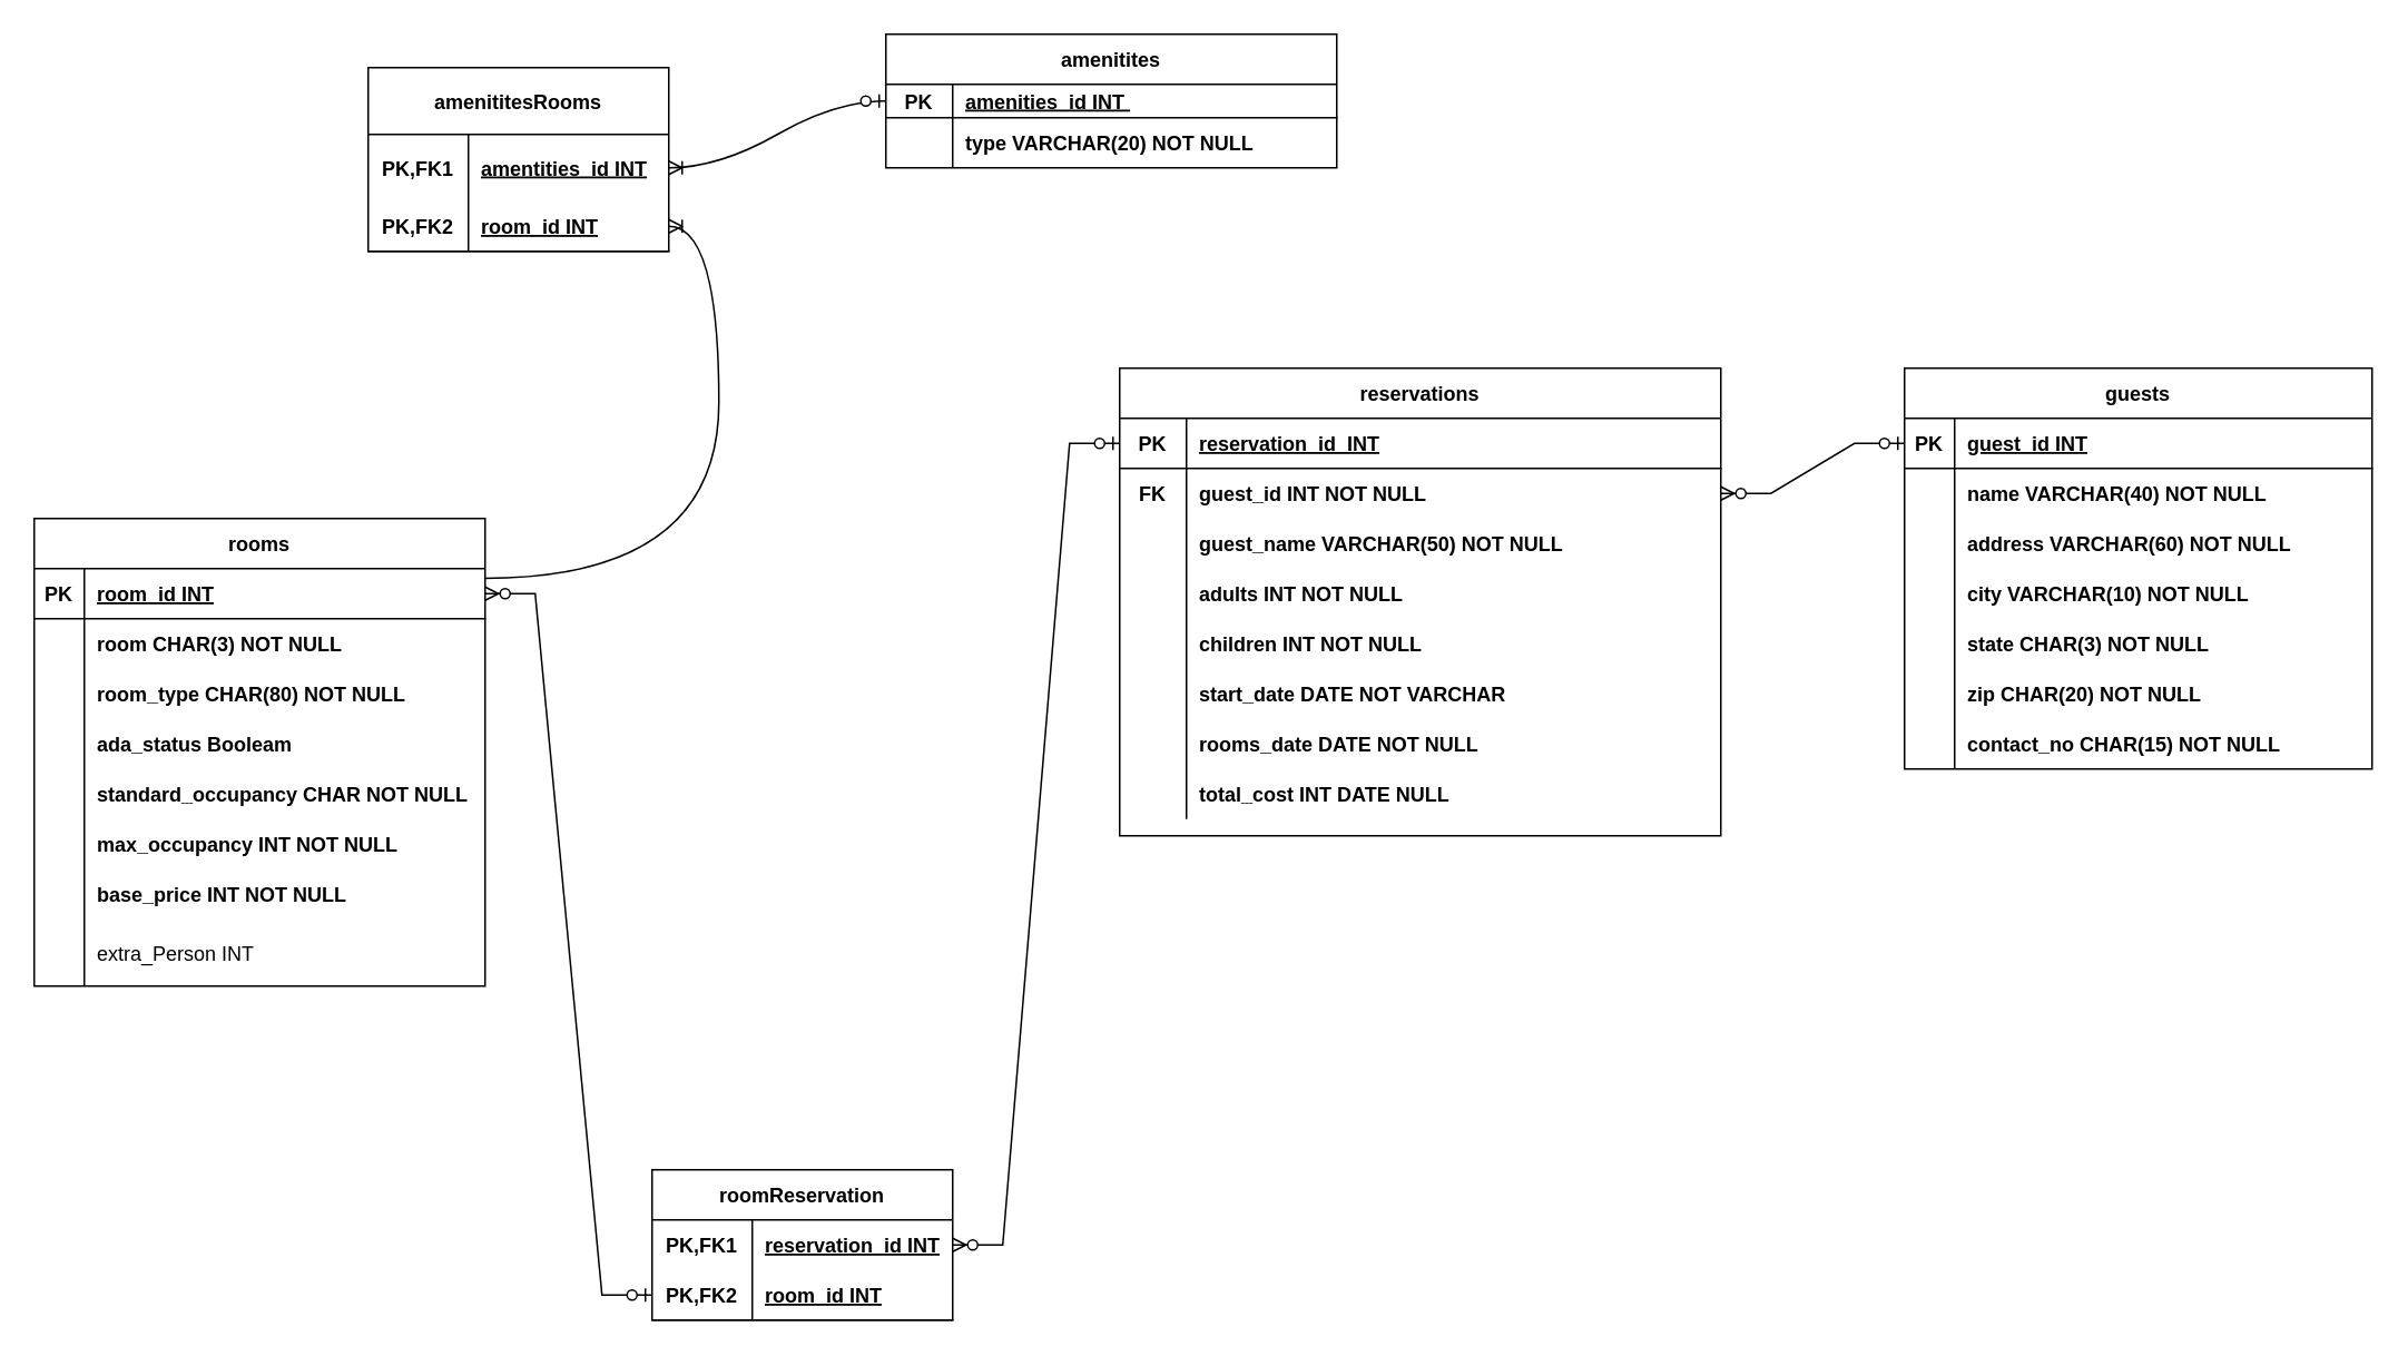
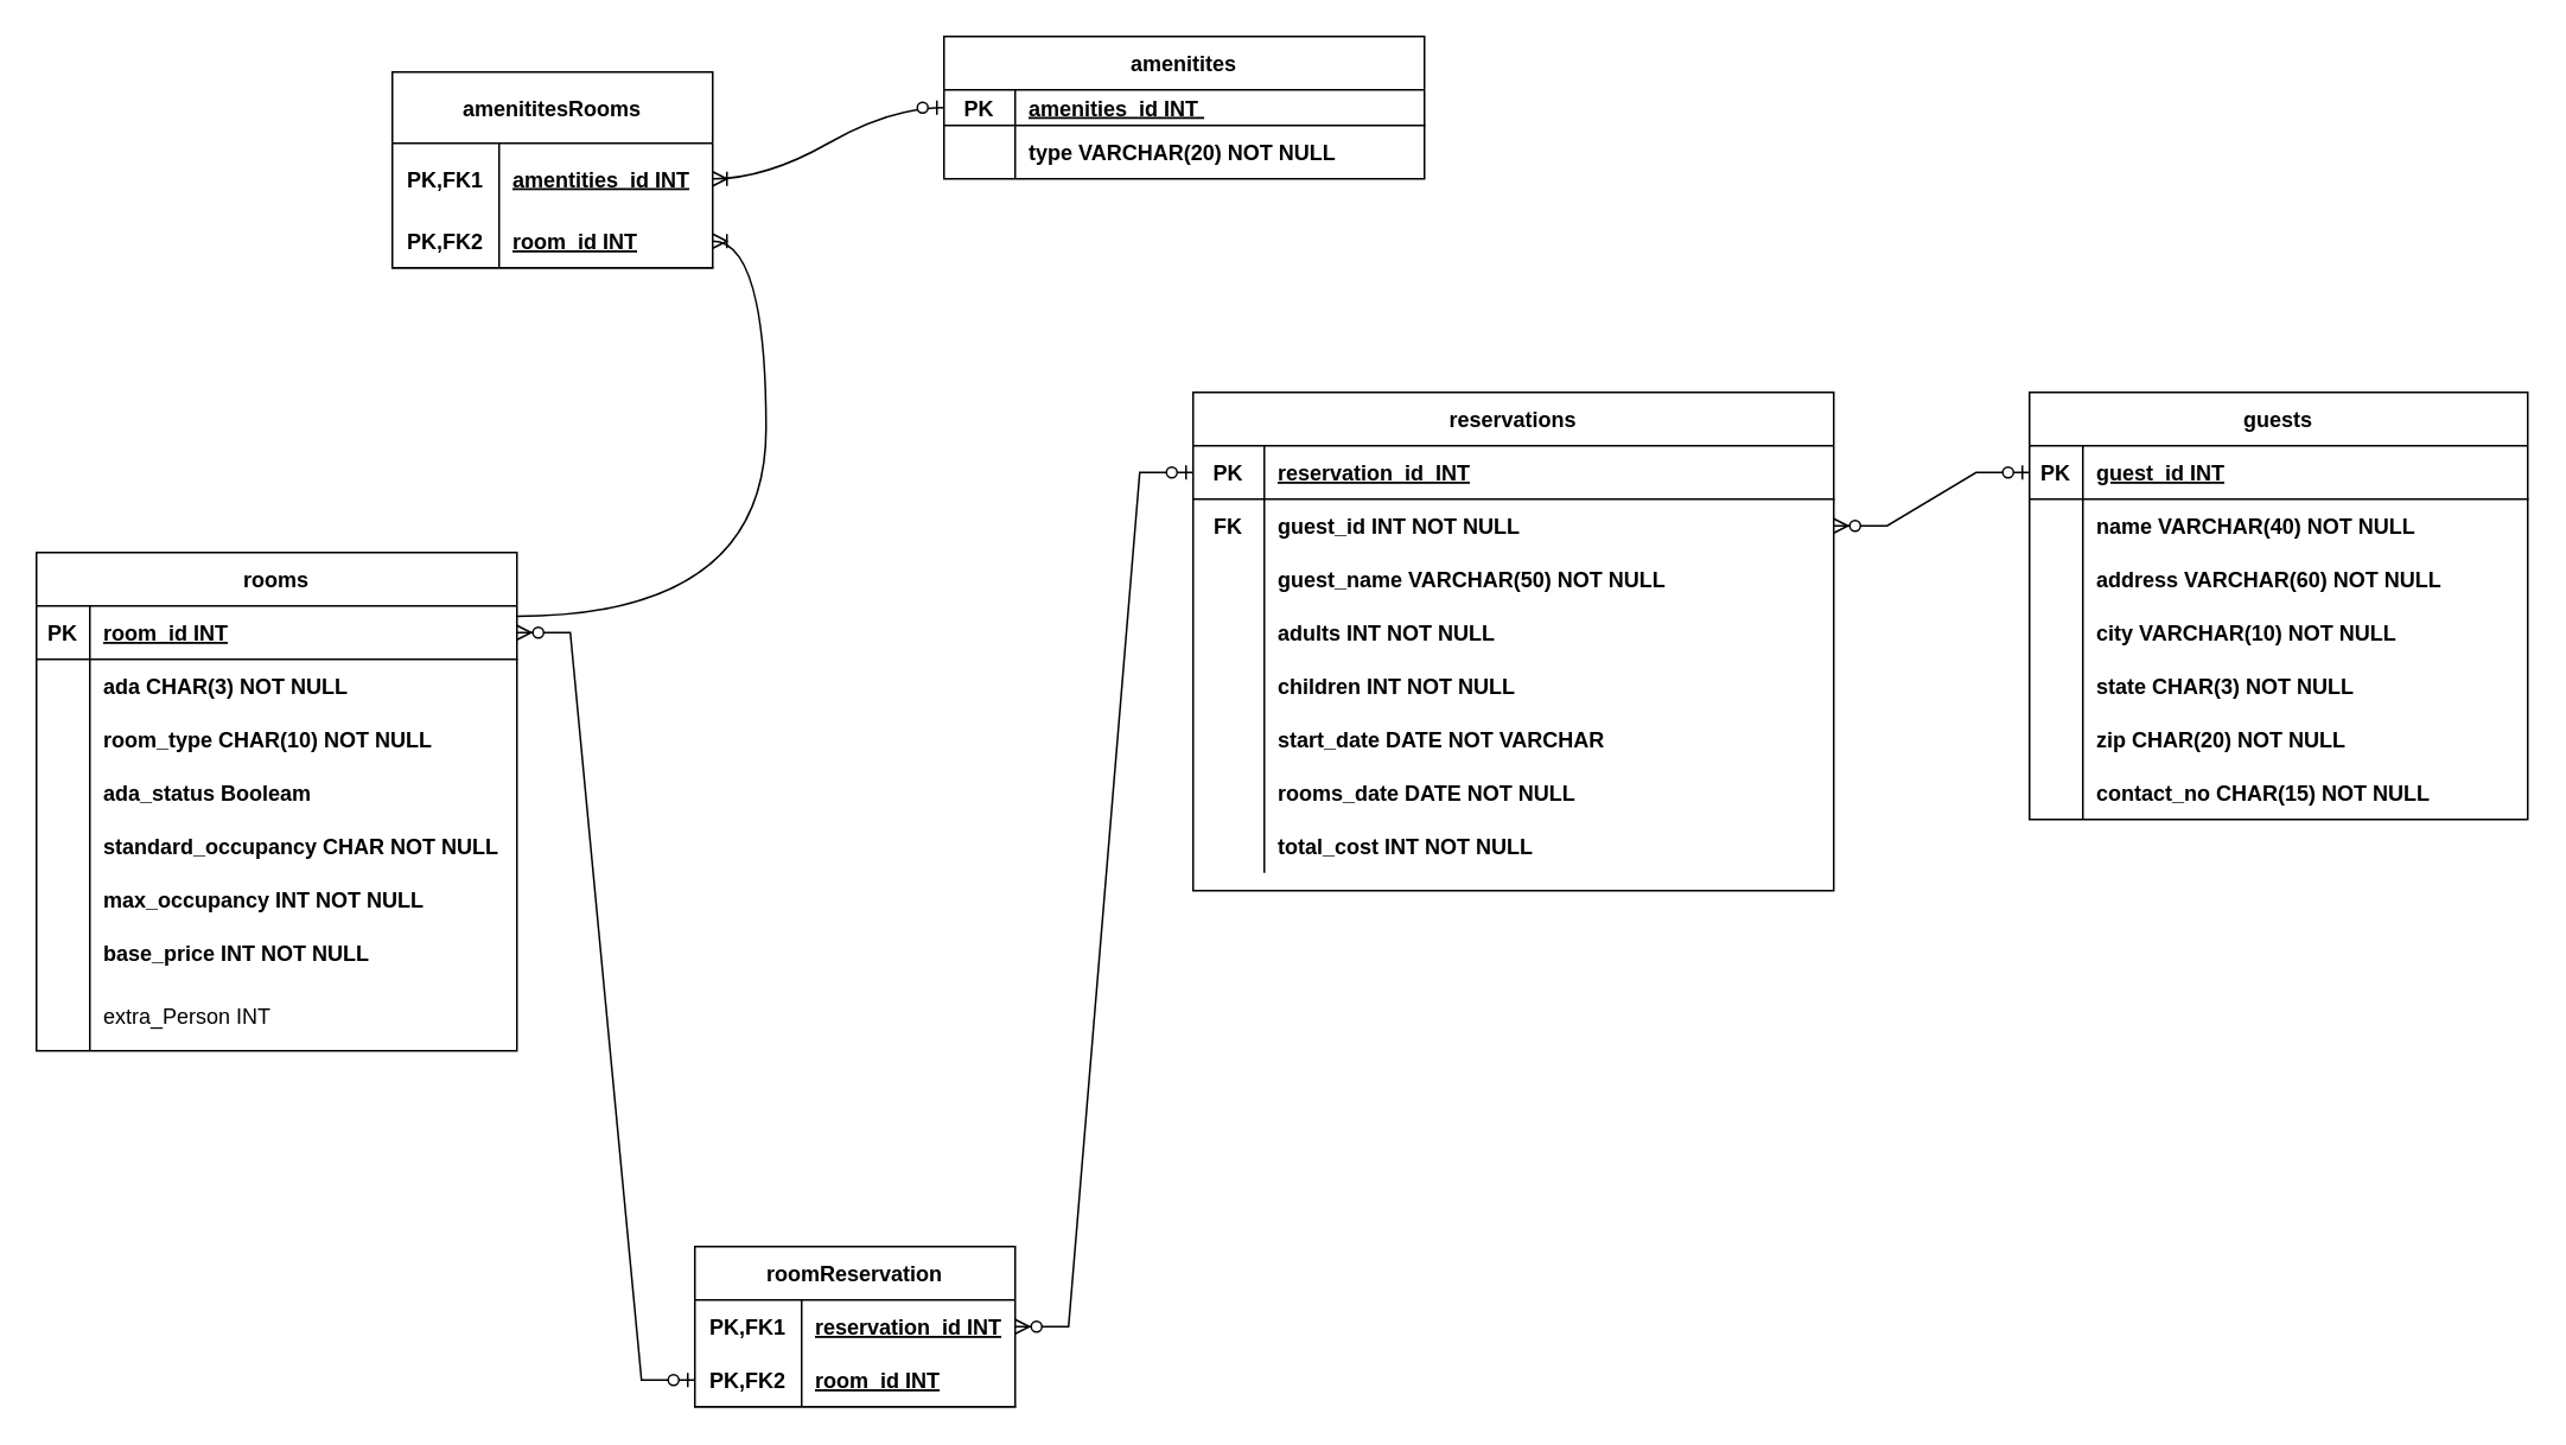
- <mxCell id="33" value="room CHAR(3) NOT NULL" style="shape=partialRectangle;connectable=0;fillColor=none;top=0;left=0;bottom=0;right=0;align=left;spacingLeft=6;overflow=hidden;fontStyle=1" parent="31" vertex="1"><mxGeometry x="30" width="240" height="30" as="geometry"><mxRectangle width="240" height="30" as="alternateBounds" /></mxGeometry></mxCell>
+ <mxCell id="33" value="ada CHAR(3) NOT NULL" style="shape=partialRectangle;connectable=0;fillColor=none;top=0;left=0;bottom=0;right=0;align=left;spacingLeft=6;overflow=hidden;fontStyle=1" parent="31" vertex="1"><mxGeometry x="30" width="240" height="30" as="geometry"><mxRectangle width="240" height="30" as="alternateBounds" /></mxGeometry></mxCell>
- <mxCell id="36" value="room_type CHAR(80) NOT NULL" style="shape=partialRectangle;connectable=0;fillColor=none;top=0;left=0;bottom=0;right=0;align=left;spacingLeft=6;overflow=hidden;fontStyle=1" parent="34" vertex="1"><mxGeometry x="30" width="240" height="30" as="geometry"><mxRectangle width="240" height="30" as="alternateBounds" /></mxGeometry></mxCell>
+ <mxCell id="36" value="room_type CHAR(10) NOT NULL" style="shape=partialRectangle;connectable=0;fillColor=none;top=0;left=0;bottom=0;right=0;align=left;spacingLeft=6;overflow=hidden;fontStyle=1" parent="34" vertex="1"><mxGeometry x="30" width="240" height="30" as="geometry"><mxRectangle width="240" height="30" as="alternateBounds" /></mxGeometry></mxCell>
- <mxCell id="26" value="total_cost INT DATE NULL" style="shape=partialRectangle;connectable=0;fillColor=none;top=0;left=0;bottom=0;right=0;align=left;spacingLeft=6;overflow=hidden;fontStyle=1" parent="24" vertex="1"><mxGeometry x="40" width="320" height="30" as="geometry"><mxRectangle width="320" height="30" as="alternateBounds" /></mxGeometry></mxCell>
+ <mxCell id="26" value="total_cost INT NOT NULL" style="shape=partialRectangle;connectable=0;fillColor=none;top=0;left=0;bottom=0;right=0;align=left;spacingLeft=6;overflow=hidden;fontStyle=1" parent="24" vertex="1"><mxGeometry x="40" width="320" height="30" as="geometry"><mxRectangle width="320" height="30" as="alternateBounds" /></mxGeometry></mxCell>
